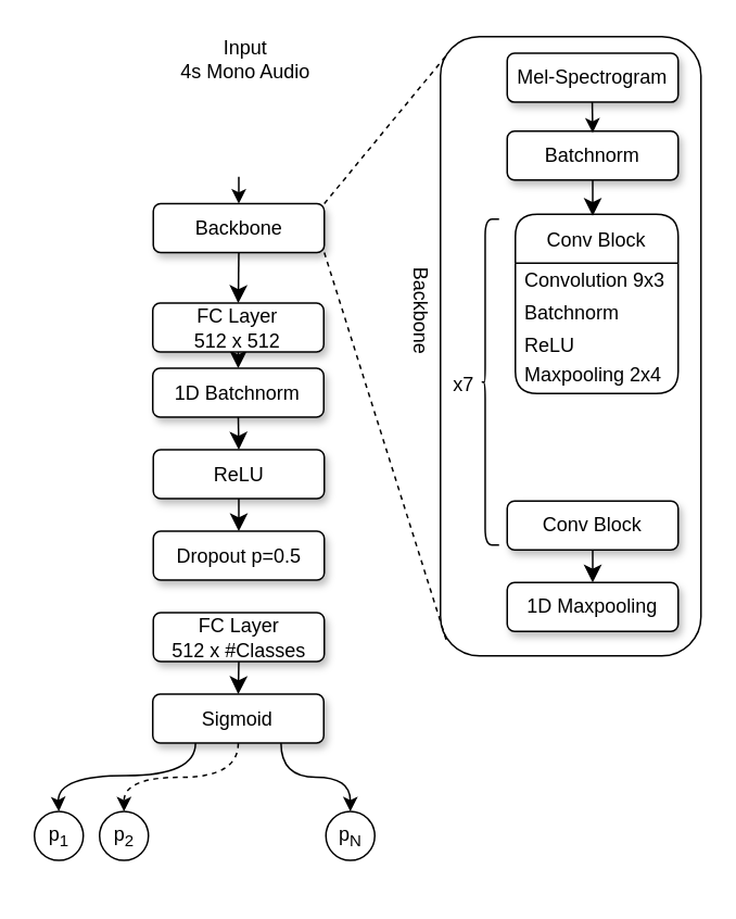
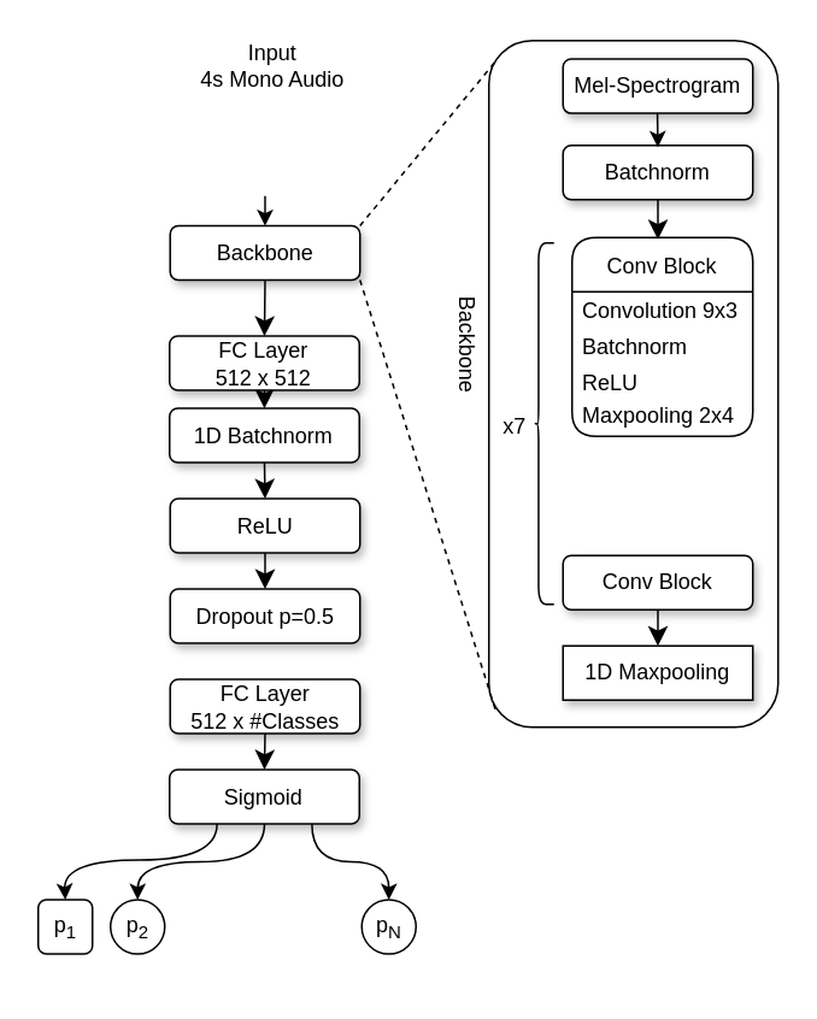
- <mxCell id="17" value="1D Maxpooling" style="whiteSpace=wrap;html=1;shadow=1;rounded=1;glass=0;" parent="1" vertex="1"><mxGeometry x="311" y="357" width="105" height="30" as="geometry" /></mxCell>
+ <mxCell id="17" value="1D Maxpooling" style="whiteSpace=wrap;html=1;shadow=1;glass=0;rounded=0;" parent="1" vertex="1"><mxGeometry x="311" y="357" width="105" height="30" as="geometry" /></mxCell>
- <mxCell id="34" style="edgeStyle=orthogonalEdgeStyle;curved=1;rounded=0;orthogonalLoop=1;jettySize=auto;html=1;exitX=0.5;exitY=1;exitDx=0;exitDy=0;dashed=1;" edge="1" parent="1" source="36" target="38"><mxGeometry relative="1" as="geometry" /></mxCell>
+ <mxCell id="34" style="edgeStyle=orthogonalEdgeStyle;curved=1;rounded=0;orthogonalLoop=1;jettySize=auto;html=1;exitX=0.5;exitY=1;exitDx=0;exitDy=0;" edge="1" parent="1" source="36" target="38"><mxGeometry relative="1" as="geometry" /></mxCell>
- <mxCell id="37" value="p&lt;sub&gt;1&lt;/sub&gt;" style="ellipse;whiteSpace=wrap;html=1;aspect=fixed;" vertex="1" parent="1"><mxGeometry x="20.66" y="497.5" width="30" height="30" as="geometry" /></mxCell>
+ <mxCell id="37" value="p&lt;sub&gt;1&lt;/sub&gt;" style="whiteSpace=wrap;html=1;aspect=fixed;rounded=1;" vertex="1" parent="1"><mxGeometry x="20.66" y="497.5" width="30" height="30" as="geometry" /></mxCell>
